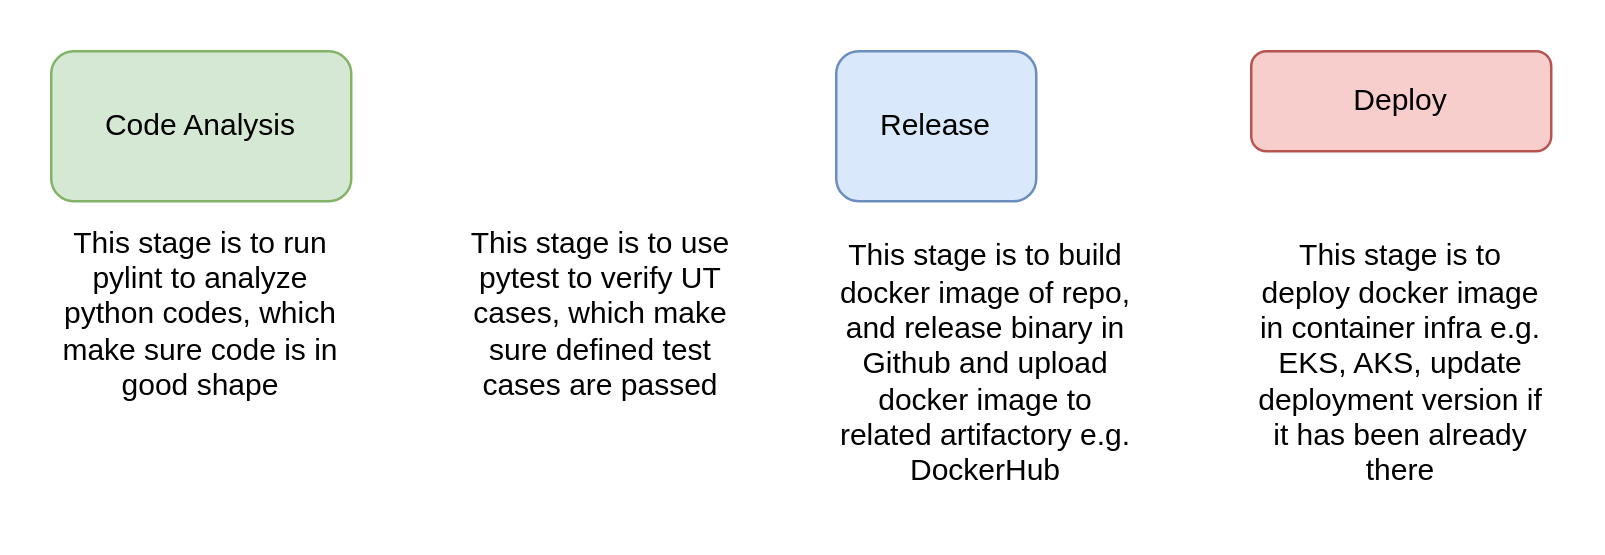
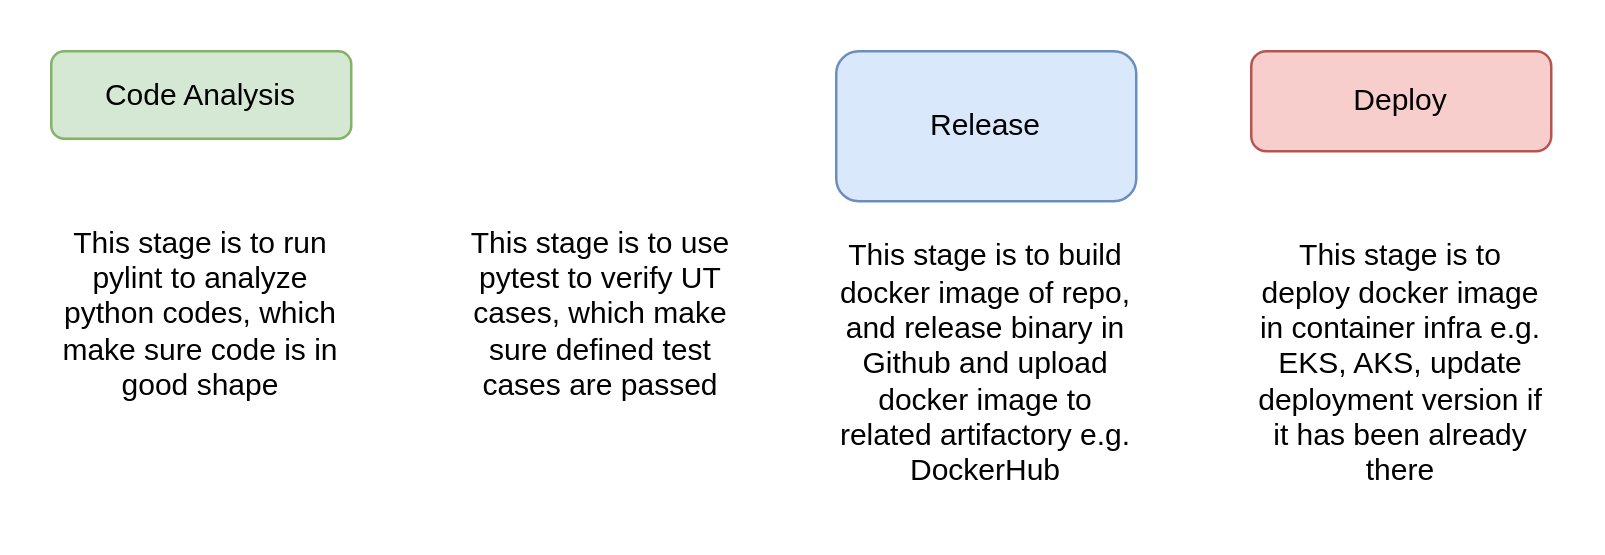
- <mxCell id="2" value="Code Analysis" style="rounded=1;whiteSpace=wrap;html=1;fillColor=#d5e8d4;strokeColor=#82b366;" vertex="1" parent="1"><mxGeometry x="20" y="20" width="120" height="60" as="geometry" /></mxCell>
+ <mxCell id="2" value="Code Analysis" style="rounded=1;whiteSpace=wrap;html=1;fillColor=#d5e8d4;strokeColor=#82b366;" vertex="1" parent="1"><mxGeometry x="20" y="20" width="120" height="35" as="geometry" /></mxCell>
- <mxCell id="5" value="Release" style="rounded=1;whiteSpace=wrap;html=1;fillColor=#dae8fc;strokeColor=#6c8ebf;" vertex="1" parent="1"><mxGeometry x="334" y="20" width="80" height="60" as="geometry" /></mxCell>
+ <mxCell id="5" value="Release" style="rounded=1;whiteSpace=wrap;html=1;fillColor=#dae8fc;strokeColor=#6c8ebf;" vertex="1" parent="1"><mxGeometry x="334" y="20" width="120" height="60" as="geometry" /></mxCell>
